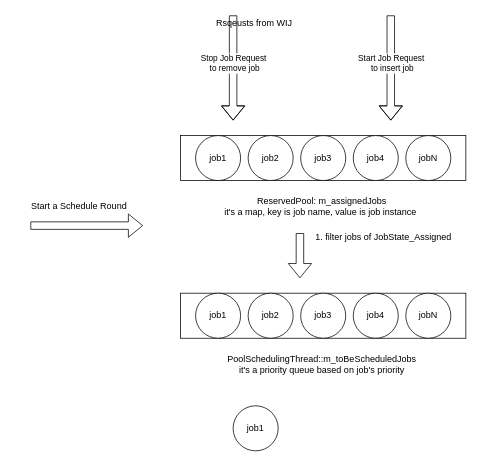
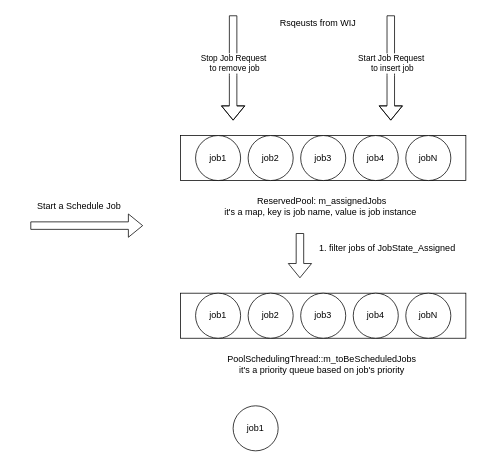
- <mxCell id="13" value="Rsqeusts from WIJ&amp;nbsp;" style="text;html=1;strokeColor=none;fillColor=none;align=center;verticalAlign=middle;whiteSpace=wrap;rounded=0;" vertex="1" parent="1"><mxGeometry x="285" y="20" width="110" height="20" as="geometry" /></mxCell>
+ <mxCell id="13" value="Rsqeusts from WIJ&amp;nbsp;" style="text;html=1;strokeColor=none;fillColor=none;align=center;verticalAlign=middle;whiteSpace=wrap;rounded=0;" vertex="1" parent="1"><mxGeometry x="370" y="20" width="110" height="20" as="geometry" /></mxCell>
- <mxCell id="25" value="Start a Schedule Round" style="text;html=1;strokeColor=none;fillColor=none;align=center;verticalAlign=middle;whiteSpace=wrap;rounded=0;" vertex="1" parent="1"><mxGeometry x="20" y="270" width="170" height="10" as="geometry" /></mxCell>
+ <mxCell id="25" value="Start a Schedule Job" style="text;html=1;strokeColor=none;fillColor=none;align=center;verticalAlign=middle;whiteSpace=wrap;rounded=0;" vertex="1" parent="1"><mxGeometry x="20" y="270" width="170" height="10" as="geometry" /></mxCell>
- <mxCell id="21" value="1. filter jobs of JobState_Assigned" style="text;html=1;align=center;verticalAlign=middle;resizable=0;points=[];autosize=1;" vertex="1" parent="1"><mxGeometry x="410" y="305" width="200" height="20" as="geometry" /></mxCell>
+ <mxCell id="21" value="1. filter jobs of JobState_Assigned" style="text;html=1;align=center;verticalAlign=middle;resizable=0;points=[];autosize=1;" vertex="1" parent="1"><mxGeometry x="415" y="320" width="200" height="20" as="geometry" /></mxCell>
